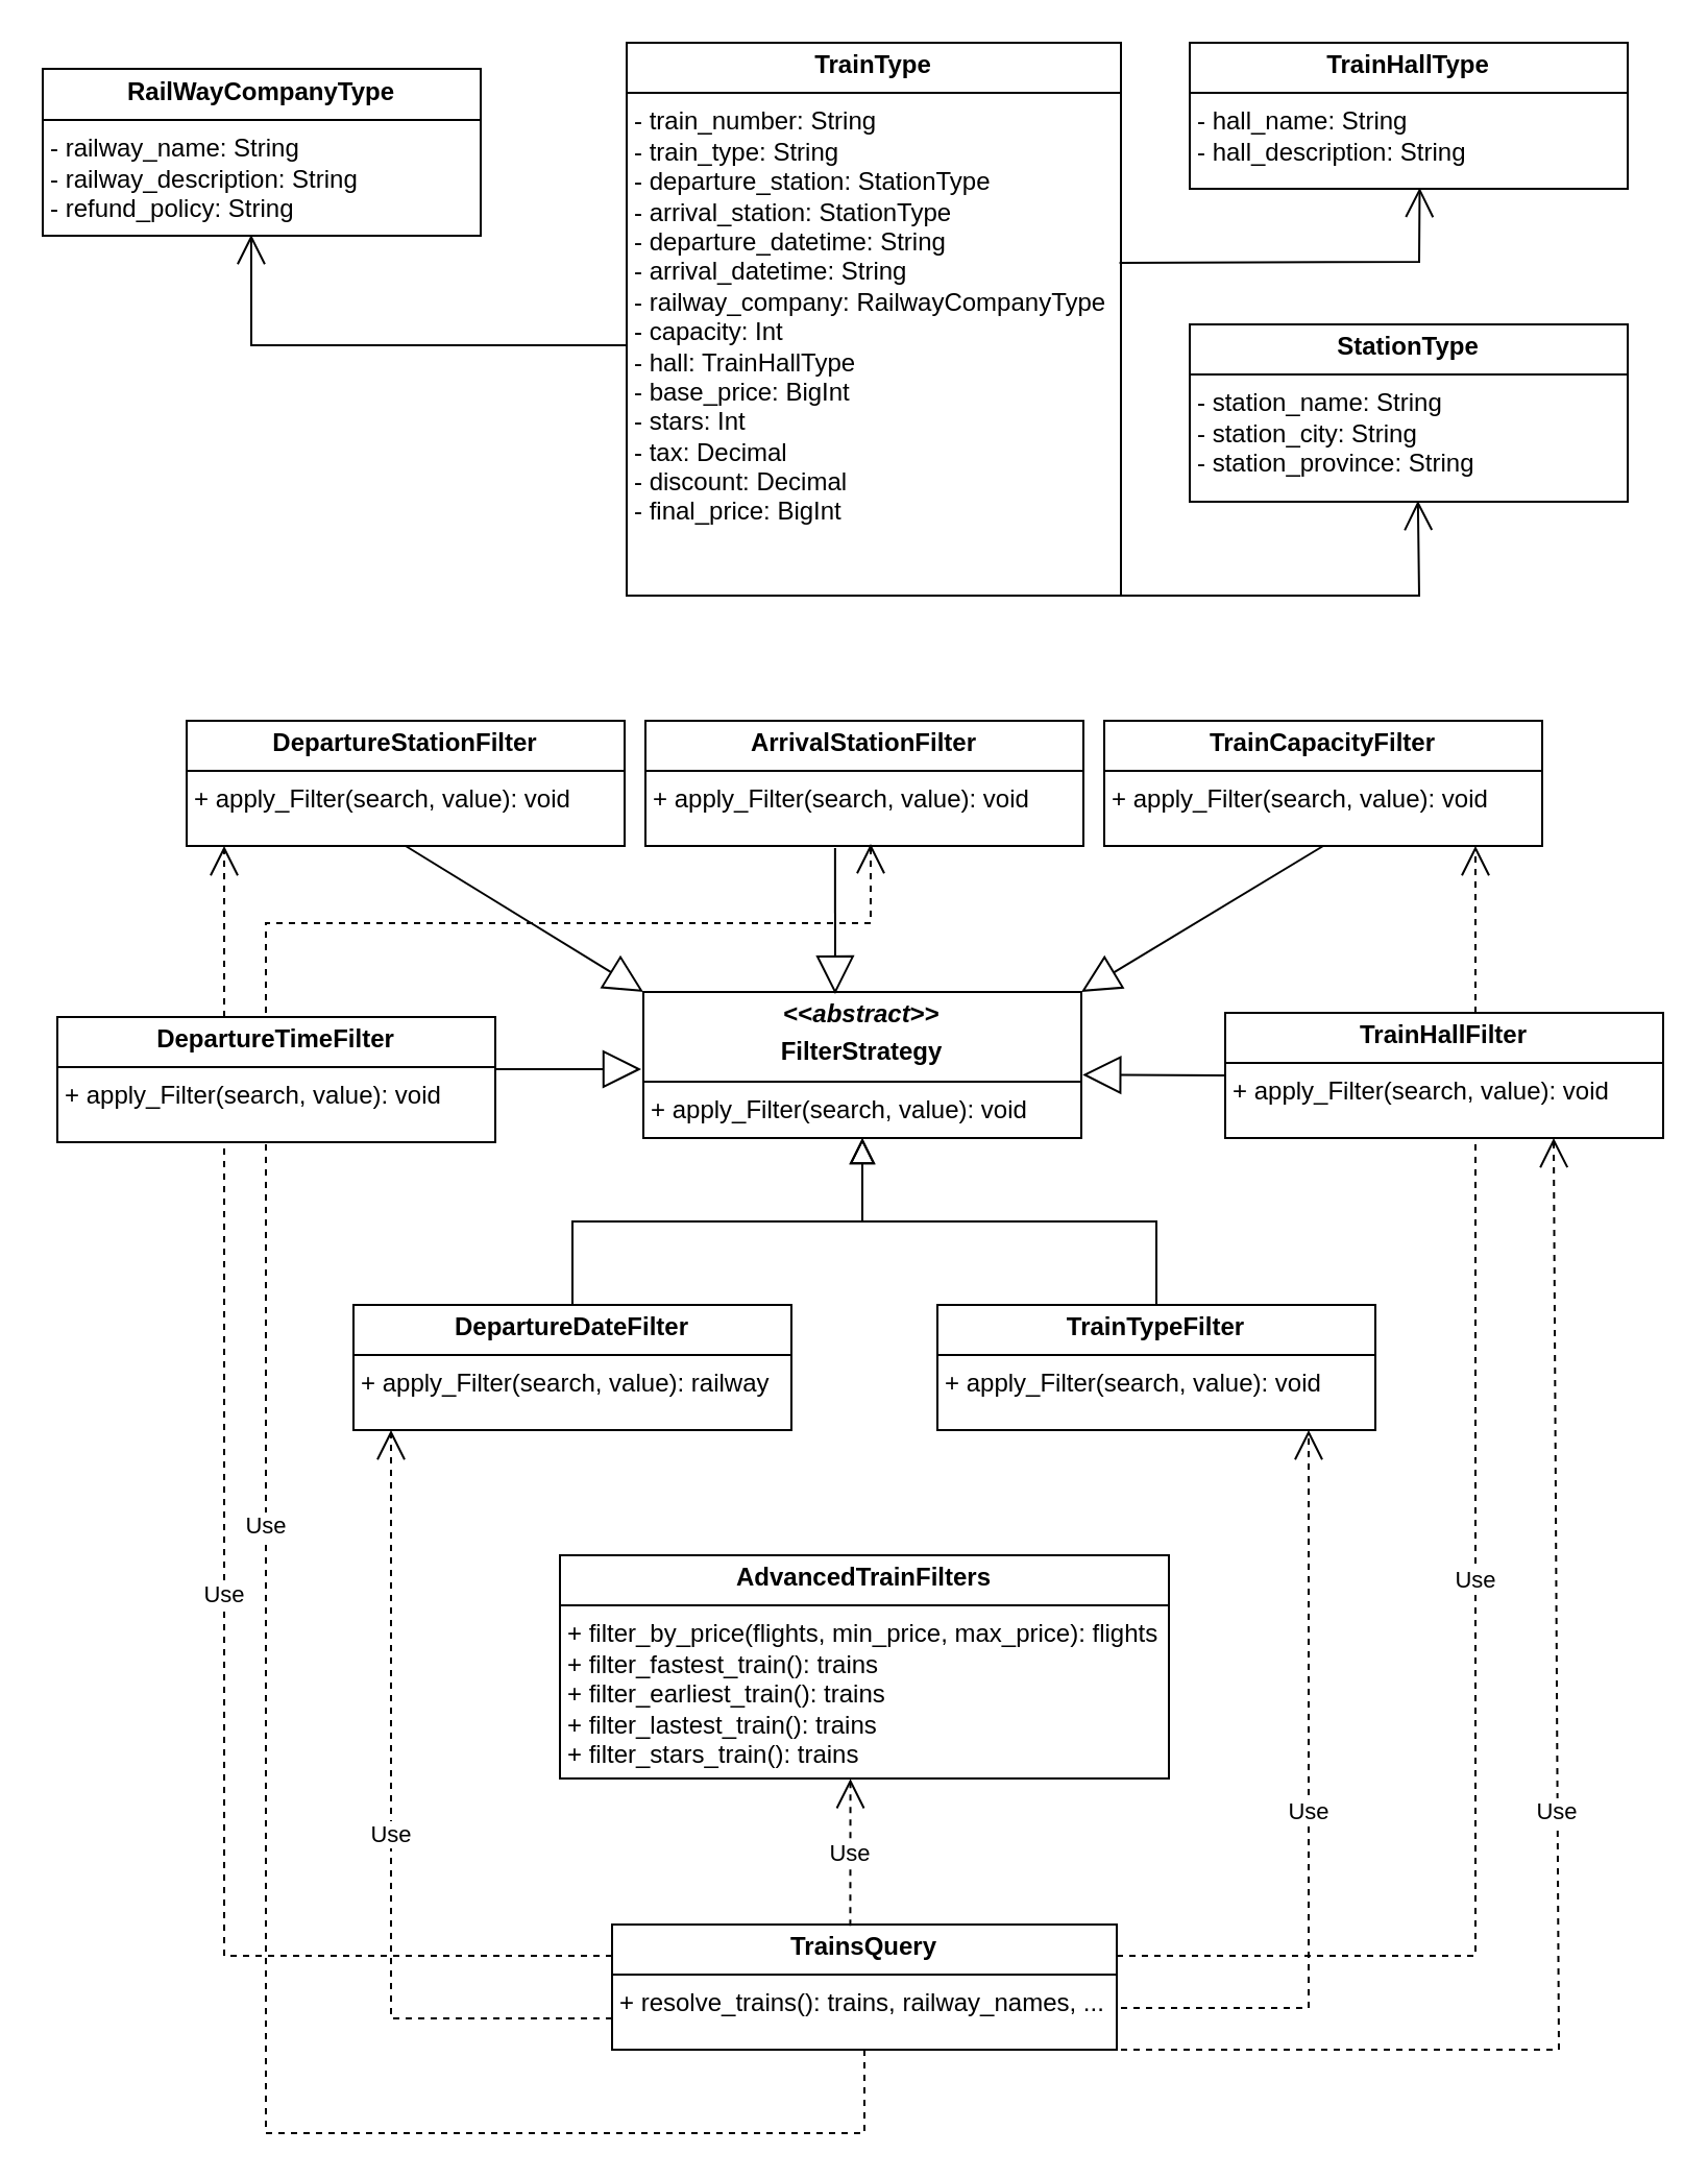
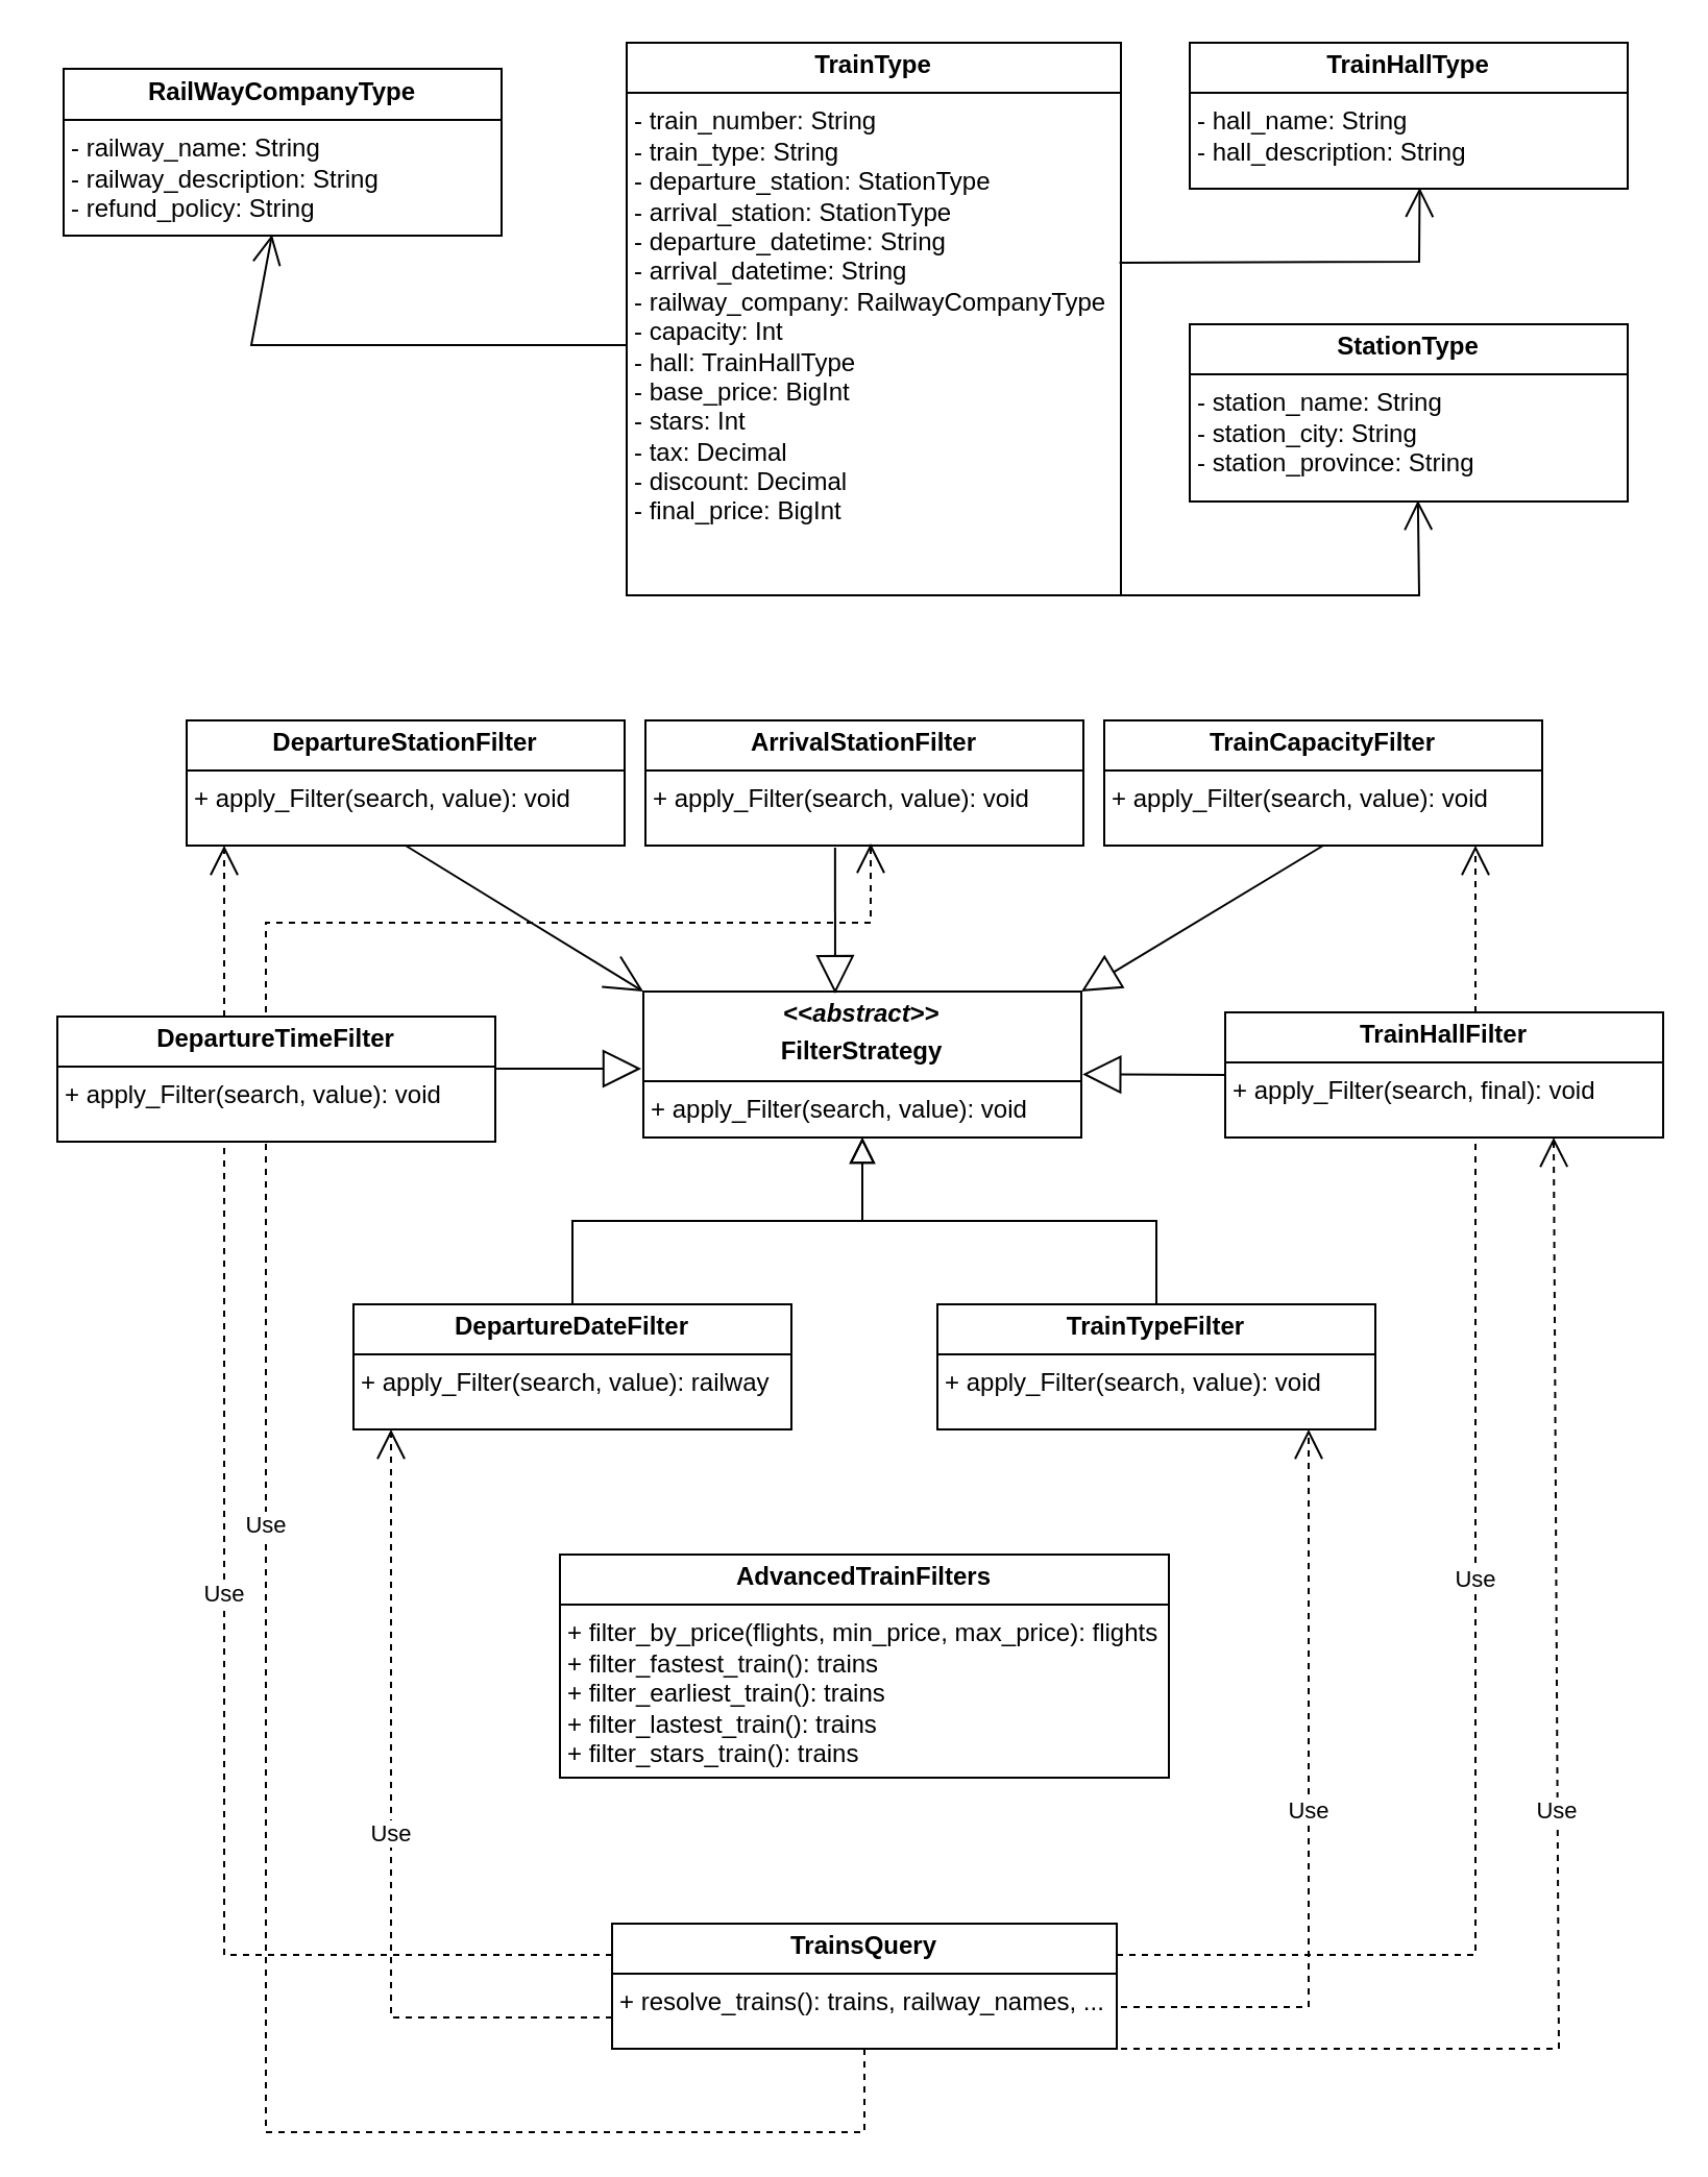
- <mxCell id="2" value="&lt;p style=&quot;margin:0px;margin-top:4px;text-align:center;&quot;&gt;&lt;b&gt;RailWayCompanyType&lt;/b&gt;&lt;/p&gt;&lt;hr size=&quot;1&quot; style=&quot;border-style:solid;&quot;&gt;&lt;p style=&quot;margin: 0px 0px 0px 4px;&quot;&gt;- railway_name: String&lt;/p&gt;&lt;p style=&quot;margin: 0px 0px 0px 4px;&quot;&gt;- railway_description: String&lt;br&gt;&lt;/p&gt;&lt;p style=&quot;margin: 0px 0px 0px 4px;&quot;&gt;- refund_policy:&amp;nbsp;&lt;span style=&quot;background-color: initial;&quot;&gt;String&lt;/span&gt;&lt;/p&gt;" style="verticalAlign=top;align=left;overflow=fill;html=1;whiteSpace=wrap;" parent="1" vertex="1"><mxGeometry x="20" y="32.5" width="210" height="80" as="geometry" /></mxCell>
+ <mxCell id="2" value="&lt;p style=&quot;margin:0px;margin-top:4px;text-align:center;&quot;&gt;&lt;b&gt;RailWayCompanyType&lt;/b&gt;&lt;/p&gt;&lt;hr size=&quot;1&quot; style=&quot;border-style:solid;&quot;&gt;&lt;p style=&quot;margin: 0px 0px 0px 4px;&quot;&gt;- railway_name: String&lt;/p&gt;&lt;p style=&quot;margin: 0px 0px 0px 4px;&quot;&gt;- railway_description: String&lt;br&gt;&lt;/p&gt;&lt;p style=&quot;margin: 0px 0px 0px 4px;&quot;&gt;- refund_policy:&amp;nbsp;&lt;span style=&quot;background-color: initial;&quot;&gt;String&lt;/span&gt;&lt;/p&gt;" style="verticalAlign=top;align=left;overflow=fill;html=1;whiteSpace=wrap;" parent="1" vertex="1"><mxGeometry x="30" y="32.5" width="210" height="80" as="geometry" /></mxCell>
- <mxCell id="19" value="" style="endArrow=block;endSize=16;endFill=0;html=1;rounded=0;exitX=0.5;exitY=1;exitDx=0;exitDy=0;entryX=0;entryY=0;entryDx=0;entryDy=0;" parent="1" source="12" target="11" edge="1"><mxGeometry width="160" relative="1" as="geometry"><mxPoint x="410" y="416" as="sourcePoint" /><mxPoint x="410" y="486" as="targetPoint" /></mxGeometry></mxCell>
+ <mxCell id="19" value="" style="endArrow=open;endSize=16;endFill=0;html=1;rounded=0;exitX=0.5;exitY=1;exitDx=0;exitDy=0;entryX=0;entryY=0;entryDx=0;entryDy=0;" parent="1" source="12" target="11" edge="1"><mxGeometry width="160" relative="1" as="geometry"><mxPoint x="410" y="416" as="sourcePoint" /><mxPoint x="410" y="486" as="targetPoint" /></mxGeometry></mxCell>
- <mxCell id="28" value="&lt;p style=&quot;margin:0px;margin-top:4px;text-align:center;&quot;&gt;&lt;b&gt;TrainHallFilter&lt;/b&gt;&lt;/p&gt;&lt;hr size=&quot;1&quot; style=&quot;border-style:solid;&quot;&gt;&lt;p style=&quot;margin:0px;margin-left:4px;&quot;&gt;+ apply_Filter(search, value): void&lt;/p&gt;" style="verticalAlign=top;align=left;overflow=fill;html=1;whiteSpace=wrap;" vertex="1" parent="1"><mxGeometry x="587" y="485" width="210" height="60" as="geometry" /></mxCell>
+ <mxCell id="28" value="&lt;p style=&quot;margin:0px;margin-top:4px;text-align:center;&quot;&gt;&lt;b&gt;TrainHallFilter&lt;/b&gt;&lt;/p&gt;&lt;hr size=&quot;1&quot; style=&quot;border-style:solid;&quot;&gt;&lt;p style=&quot;margin:0px;margin-left:4px;&quot;&gt;+ apply_Filter(search, final): void&lt;/p&gt;" style="verticalAlign=top;align=left;overflow=fill;html=1;whiteSpace=wrap;" vertex="1" parent="1"><mxGeometry x="587" y="485" width="210" height="60" as="geometry" /></mxCell>
- <mxCell id="22" value="Use" style="endArrow=open;endSize=12;dashed=1;html=1;rounded=0;entryX=0.477;entryY=1.001;entryDx=0;entryDy=0;entryPerimeter=0;exitX=0.472;exitY=0.011;exitDx=0;exitDy=0;exitPerimeter=0;" parent="1" source="21" target="20" edge="1"><mxGeometry width="160" relative="1" as="geometry"><mxPoint x="407" y="892" as="sourcePoint" /><mxPoint x="527" y="652" as="targetPoint" /></mxGeometry></mxCell>
